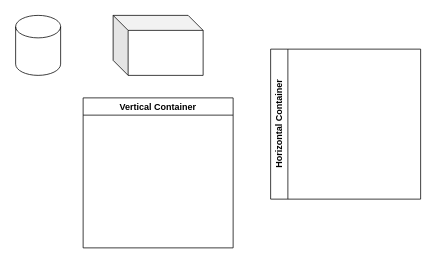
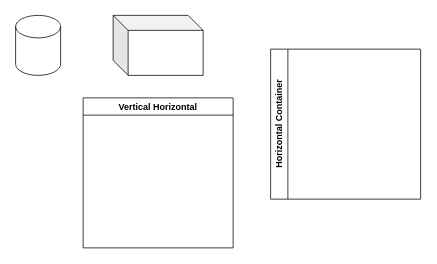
- <mxCell id="4" value="Vertical Container" style="swimlane;whiteSpace=wrap;html=1;" vertex="1" parent="1"><mxGeometry x="110" y="130" width="200" height="200" as="geometry" /></mxCell>
+ <mxCell id="4" value="Vertical Horizontal" style="swimlane;whiteSpace=wrap;html=1;" vertex="1" parent="1"><mxGeometry x="110" y="130" width="200" height="200" as="geometry" /></mxCell>
